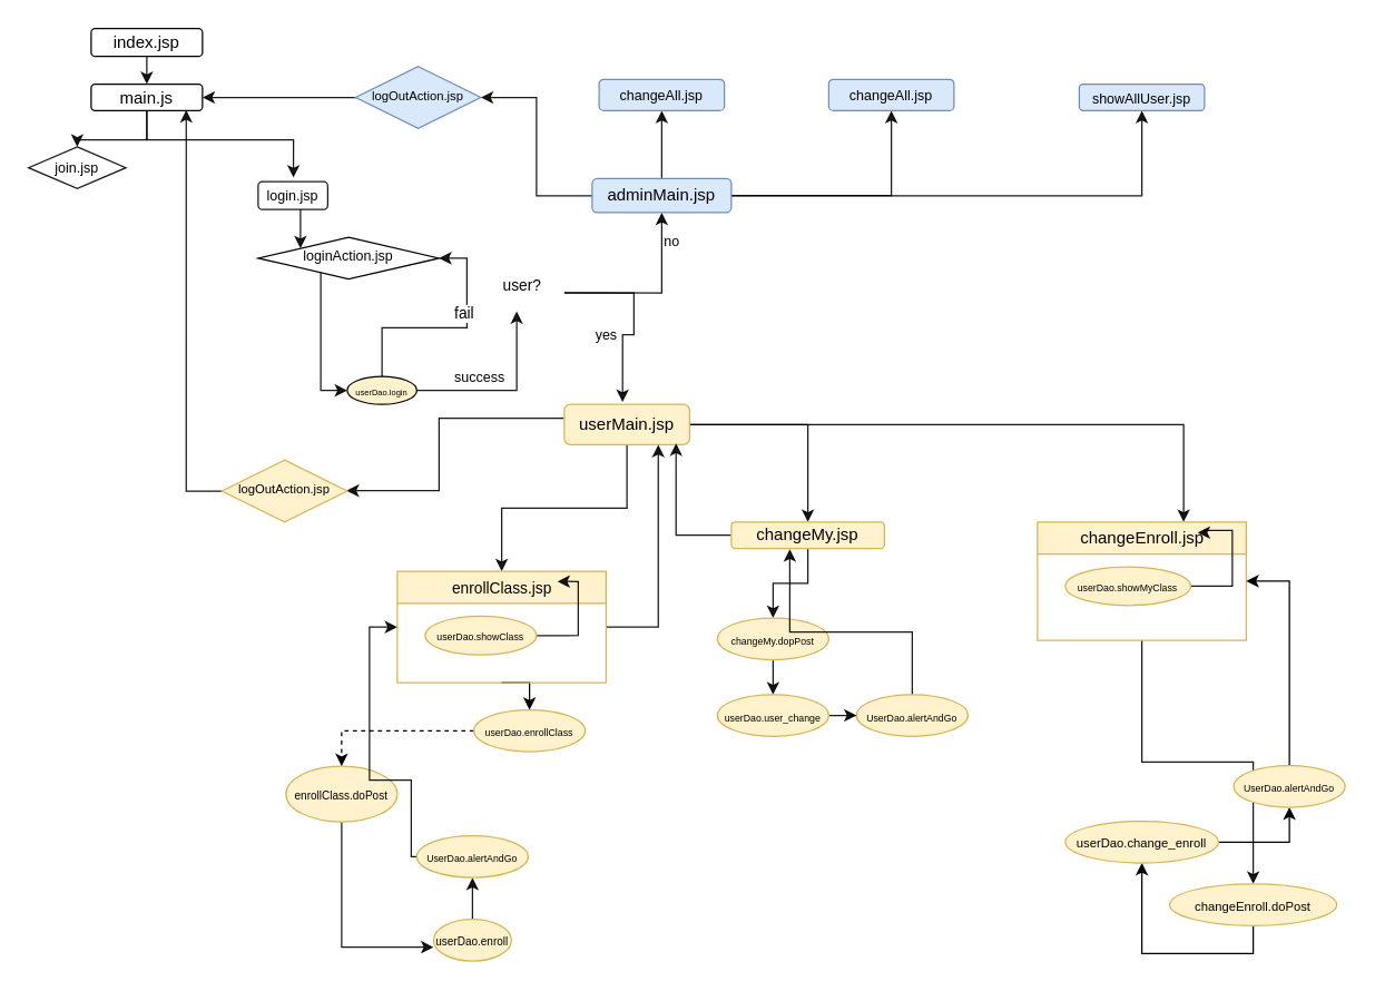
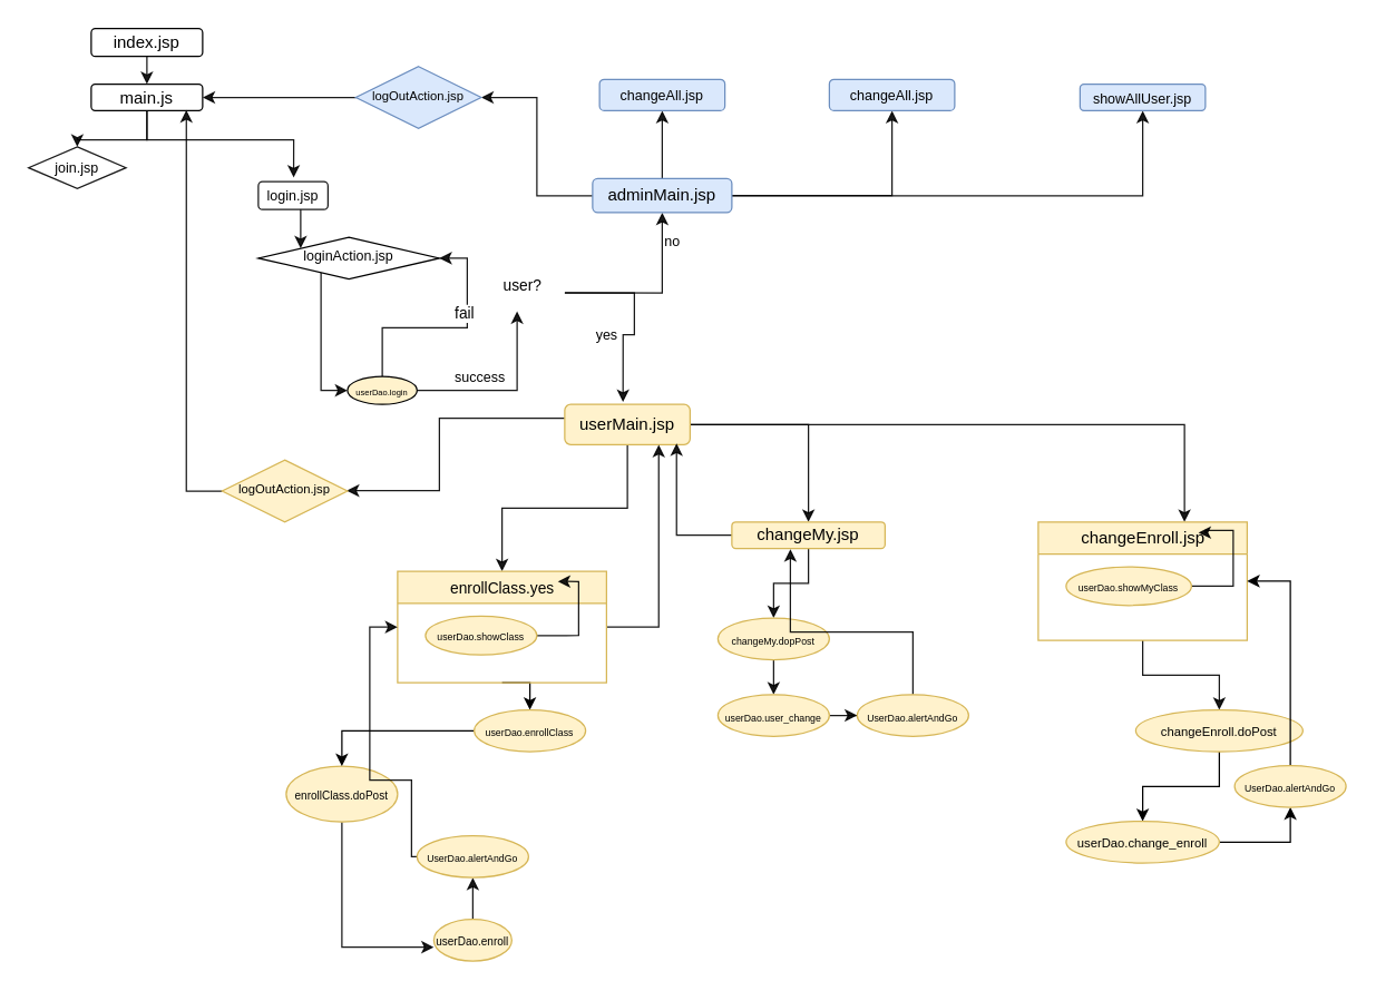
- <mxCell id="36" value="&lt;span style=&quot;font-size: 11px; font-weight: 400;&quot;&gt;enrollClass.jsp&lt;/span&gt;" style="swimlane;shadow=0;strokeColor=#d6b656;strokeWidth=1;fontFamily=Helvetica;fontSize=7;fillColor=#fff2cc;html=1;" parent="1" vertex="1"><mxGeometry x="285" y="410" width="150" height="80" as="geometry"><mxRectangle x="435" y="674.5" width="110" height="30" as="alternateBounds" /></mxGeometry></mxCell>
+ <mxCell id="36" value="&lt;span style=&quot;font-size: 11px; font-weight: 400;&quot;&gt;enrollClass.yes&lt;/span&gt;" style="swimlane;shadow=0;strokeColor=#d6b656;strokeWidth=1;fontFamily=Helvetica;fontSize=7;fillColor=#fff2cc;html=1;" parent="1" vertex="1"><mxGeometry x="285" y="410" width="150" height="80" as="geometry"><mxRectangle x="435" y="674.5" width="110" height="30" as="alternateBounds" /></mxGeometry></mxCell>
- <mxCell id="66" style="edgeStyle=orthogonalEdgeStyle;rounded=0;orthogonalLoop=1;jettySize=auto;html=1;exitX=0;exitY=0.5;exitDx=0;exitDy=0;entryX=0.5;entryY=0;entryDx=0;entryDy=0;dashed=1;" parent="1" source="67" target="40" edge="1"><mxGeometry relative="1" as="geometry" /></mxCell>
+ <mxCell id="66" style="edgeStyle=orthogonalEdgeStyle;rounded=0;orthogonalLoop=1;jettySize=auto;html=1;exitX=0;exitY=0.5;exitDx=0;exitDy=0;entryX=0.5;entryY=0;entryDx=0;entryDy=0;" parent="1" source="67" target="40" edge="1"><mxGeometry relative="1" as="geometry" /></mxCell>
- <mxCell id="61" value="&lt;font style=&quot;font-size: 9px;&quot;&gt;changeEnroll.doPost&lt;/font&gt;" style="ellipse;whiteSpace=wrap;html=1;shadow=0;strokeColor=#d6b656;strokeWidth=1;fontFamily=Helvetica;fontSize=11;fillColor=#fff2cc;fontColor=default;" parent="1" vertex="1"><mxGeometry x="840" y="634.5" width="120" height="30" as="geometry" /></mxCell>
+ <mxCell id="61" value="&lt;font style=&quot;font-size: 9px;&quot;&gt;changeEnroll.doPost&lt;/font&gt;" style="ellipse;whiteSpace=wrap;html=1;shadow=0;strokeColor=#d6b656;strokeWidth=1;fontFamily=Helvetica;fontSize=11;fillColor=#fff2cc;fontColor=default;" parent="1" vertex="1"><mxGeometry x="815" y="509.5" width="120" height="30" as="geometry" /></mxCell>
